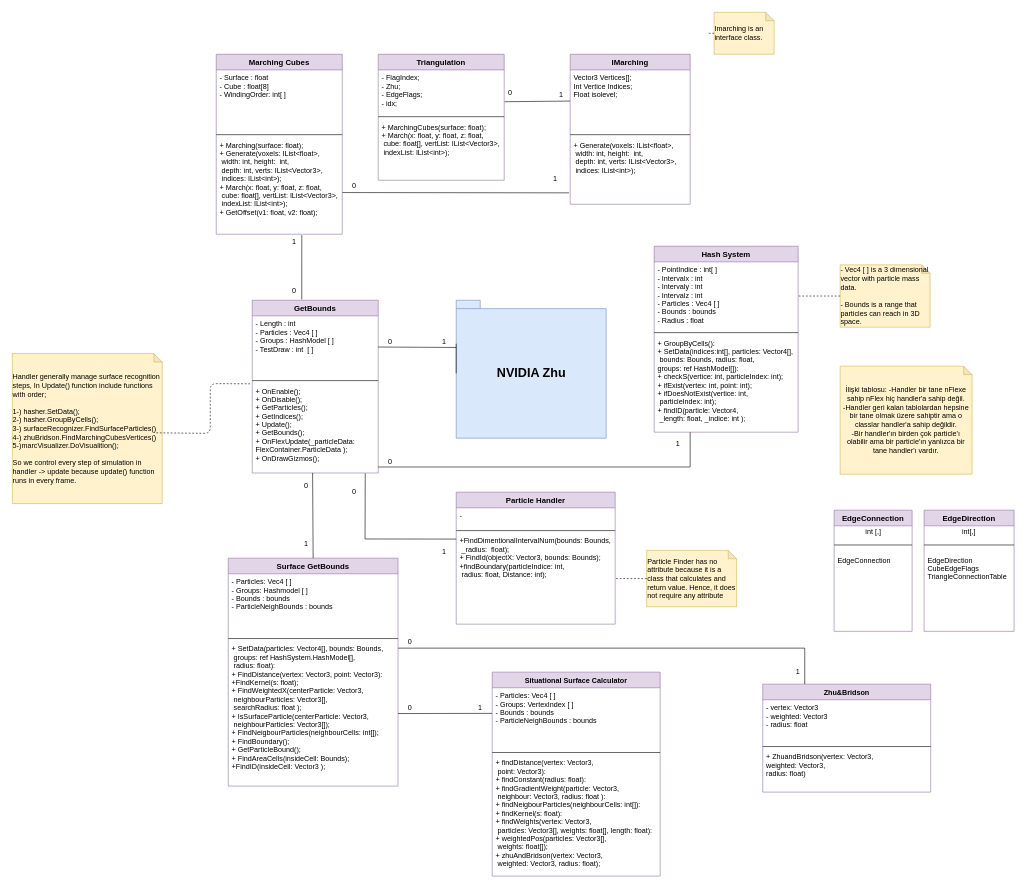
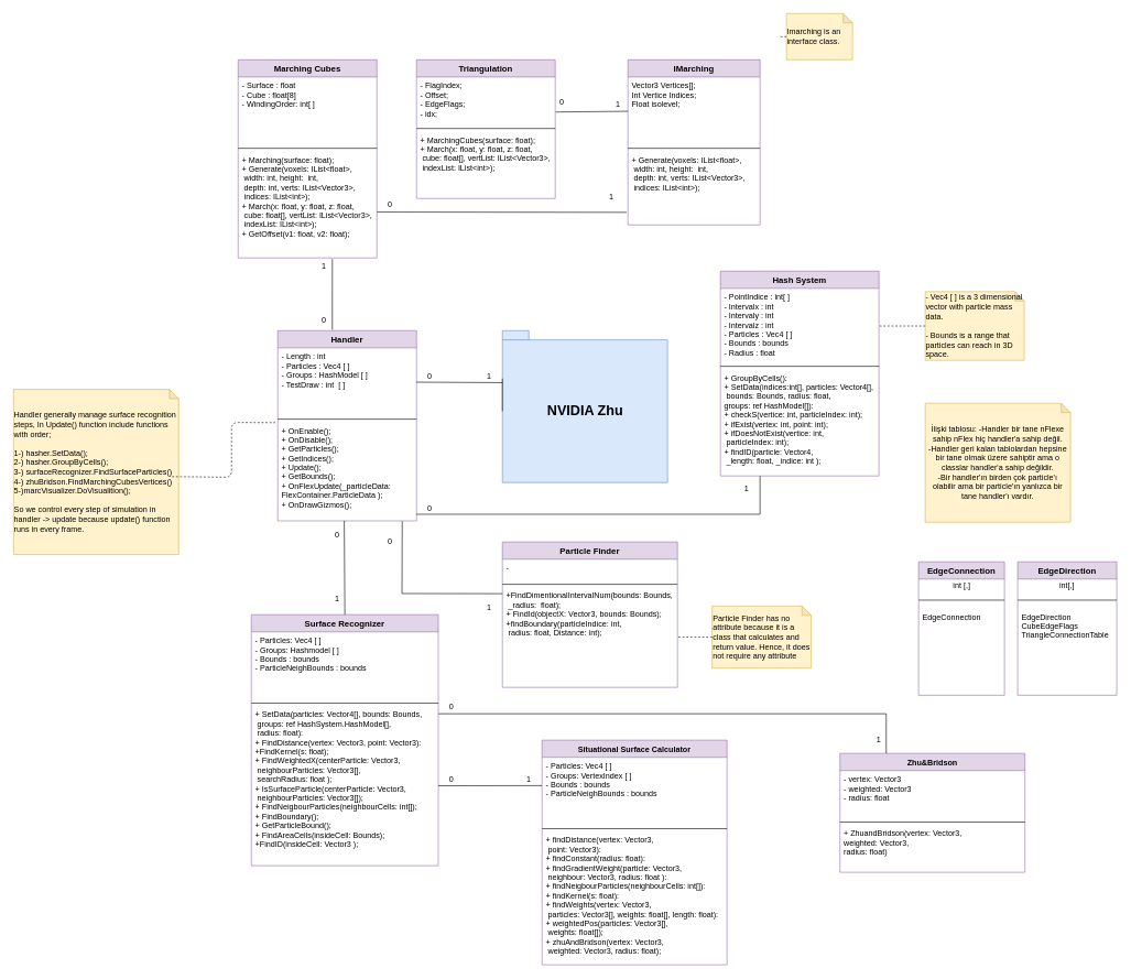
- <mxCell id="23" value="- FlagIndex;&#10;- Zhu;&#10;- EdgeFlags; &#10;- idx;" style="text;strokeColor=none;fillColor=none;align=left;verticalAlign=top;spacingLeft=4;spacingRight=4;overflow=hidden;rotatable=0;points=[[0,0.5],[1,0.5]];portConstraint=eastwest;" parent="22" vertex="1"><mxGeometry y="26" width="210" height="74" as="geometry" /></mxCell>
+ <mxCell id="23" value="- FlagIndex;&#10;- Offset;&#10;- EdgeFlags; &#10;- idx;" style="text;strokeColor=none;fillColor=none;align=left;verticalAlign=top;spacingLeft=4;spacingRight=4;overflow=hidden;rotatable=0;points=[[0,0.5],[1,0.5]];portConstraint=eastwest;" parent="22" vertex="1"><mxGeometry y="26" width="210" height="74" as="geometry" /></mxCell>
- <mxCell id="36" value="GetBounds" style="swimlane;fontStyle=1;align=center;verticalAlign=top;childLayout=stackLayout;horizontal=1;startSize=26;horizontalStack=0;resizeParent=1;resizeParentMax=0;resizeLast=0;collapsible=1;marginBottom=0;fillColor=#e1d5e7;strokeColor=#9673a6;fontSize=13;" parent="1" vertex="1"><mxGeometry x="420" y="500" width="210" height="288" as="geometry" /></mxCell>
+ <mxCell id="36" value="Handler" style="swimlane;fontStyle=1;align=center;verticalAlign=top;childLayout=stackLayout;horizontal=1;startSize=26;horizontalStack=0;resizeParent=1;resizeParentMax=0;resizeLast=0;collapsible=1;marginBottom=0;fillColor=#e1d5e7;strokeColor=#9673a6;fontSize=13;" parent="1" vertex="1"><mxGeometry x="420" y="500" width="210" height="288" as="geometry" /></mxCell>
- <mxCell id="2" value="Particle Handler" style="swimlane;fontStyle=1;align=center;verticalAlign=top;childLayout=stackLayout;horizontal=1;startSize=26;horizontalStack=0;resizeParent=1;resizeParentMax=0;resizeLast=0;collapsible=1;marginBottom=0;fillColor=#e1d5e7;strokeColor=#9673a6;fontSize=13;" parent="1" vertex="1"><mxGeometry x="760" y="820" width="265" height="220" as="geometry" /></mxCell>
+ <mxCell id="2" value="Particle Finder" style="swimlane;fontStyle=1;align=center;verticalAlign=top;childLayout=stackLayout;horizontal=1;startSize=26;horizontalStack=0;resizeParent=1;resizeParentMax=0;resizeLast=0;collapsible=1;marginBottom=0;fillColor=#e1d5e7;strokeColor=#9673a6;fontSize=13;" parent="1" vertex="1"><mxGeometry x="760" y="820" width="265" height="220" as="geometry" /></mxCell>
- <mxCell id="10" value="Surface GetBounds" style="swimlane;fontStyle=1;align=center;verticalAlign=top;childLayout=stackLayout;horizontal=1;startSize=26;horizontalStack=0;resizeParent=1;resizeParentMax=0;resizeLast=0;collapsible=1;marginBottom=0;fillColor=#e1d5e7;strokeColor=#9673a6;fontSize=13;" parent="1" vertex="1"><mxGeometry x="380" y="930" width="283" height="380" as="geometry" /></mxCell>
+ <mxCell id="10" value="Surface Recognizer" style="swimlane;fontStyle=1;align=center;verticalAlign=top;childLayout=stackLayout;horizontal=1;startSize=26;horizontalStack=0;resizeParent=1;resizeParentMax=0;resizeLast=0;collapsible=1;marginBottom=0;fillColor=#e1d5e7;strokeColor=#9673a6;fontSize=13;" parent="1" vertex="1"><mxGeometry x="380" y="930" width="283" height="380" as="geometry" /></mxCell>
